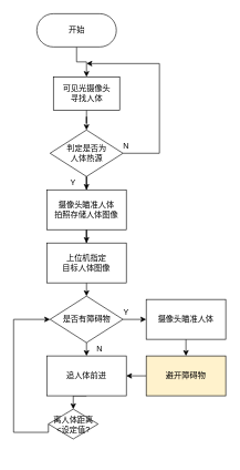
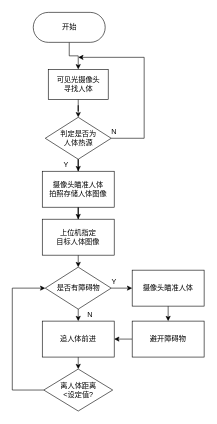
- <mxCell id="20" value="避开障碍物" style="rounded=0;whiteSpace=wrap;html=1;fillColor=#fff2cc;" parent="1" vertex="1"><mxGeometry x="220" y="535" width="120" height="60" as="geometry" /></mxCell>
+ <mxCell id="20" value="避开障碍物" style="rounded=0;whiteSpace=wrap;html=1;" parent="1" vertex="1"><mxGeometry x="220" y="535" width="120" height="60" as="geometry" /></mxCell>
- <mxCell id="27" value="离人体距离&lt;br&gt;&amp;lt;设定值?" style="shape=rhombus;html=1;dashed=0;whitespace=wrap;perimeter=rhombusPerimeter;" parent="1" vertex="1"><mxGeometry x="72.5" y="615" width="75" height="45" as="geometry" /></mxCell>
+ <mxCell id="27" value="离人体距离&lt;br&gt;&amp;lt;设定值?" style="shape=rhombus;html=1;dashed=0;whitespace=wrap;perimeter=rhombusPerimeter;" parent="1" vertex="1"><mxGeometry x="72.5" y="615" width="115" height="70" as="geometry" /></mxCell>
